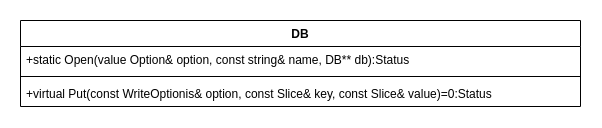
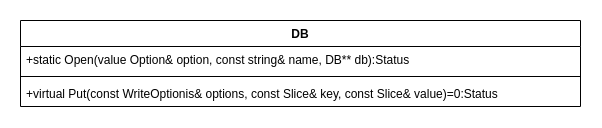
- <mxCell id="5" value="+virtual Put(const WriteOptionis&amp;amp; option, const Slice&amp;amp; key, const Slice&amp;amp; value)=0:Status" style="text;strokeColor=none;fillColor=none;align=left;verticalAlign=top;spacingLeft=4;spacingRight=4;overflow=hidden;rotatable=0;points=[[0,0.5],[1,0.5]];portConstraint=eastwest;whiteSpace=wrap;html=1;" vertex="1" parent="2"><mxGeometry y="60" width="560" height="26" as="geometry" /></mxCell>
+ <mxCell id="5" value="+virtual Put(const WriteOptionis&amp;amp; options, const Slice&amp;amp; key, const Slice&amp;amp; value)=0:Status" style="text;strokeColor=none;fillColor=none;align=left;verticalAlign=top;spacingLeft=4;spacingRight=4;overflow=hidden;rotatable=0;points=[[0,0.5],[1,0.5]];portConstraint=eastwest;whiteSpace=wrap;html=1;" vertex="1" parent="2"><mxGeometry y="60" width="560" height="26" as="geometry" /></mxCell>
